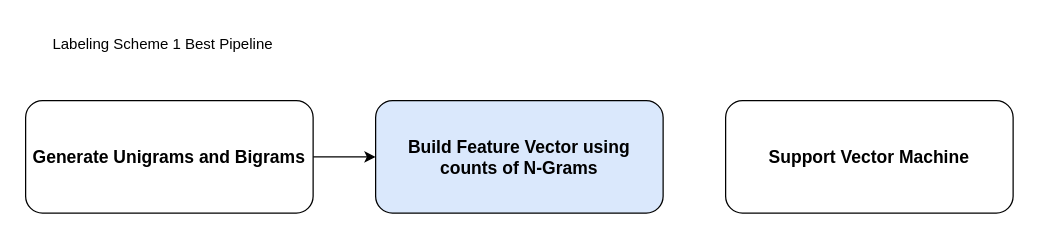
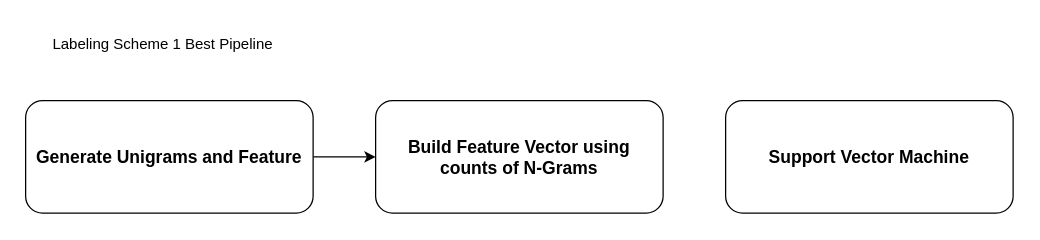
- <mxCell id="3" value="&lt;b&gt;&lt;font style=&quot;font-size: 14px&quot;&gt;Generate Unigrams and Bigrams&lt;/font&gt;&lt;/b&gt;" style="rounded=1;whiteSpace=wrap;html=1;" vertex="1" parent="1"><mxGeometry x="20" y="80" width="230" height="90" as="geometry" /></mxCell>
+ <mxCell id="3" value="&lt;b&gt;&lt;font style=&quot;font-size: 14px&quot;&gt;Generate Unigrams and Feature&lt;/font&gt;&lt;/b&gt;" style="rounded=1;whiteSpace=wrap;html=1;" vertex="1" parent="1"><mxGeometry x="20" y="80" width="230" height="90" as="geometry" /></mxCell>
- <mxCell id="4" value="&lt;b&gt;&lt;font style=&quot;font-size: 14px&quot;&gt;Build Feature Vector using &lt;br&gt;counts of N-Grams&lt;/font&gt;&lt;/b&gt;" style="rounded=1;whiteSpace=wrap;html=1;fillColor=#dae8fc;" vertex="1" parent="1"><mxGeometry x="300" y="80" width="230" height="90" as="geometry" /></mxCell>
+ <mxCell id="4" value="&lt;b&gt;&lt;font style=&quot;font-size: 14px&quot;&gt;Build Feature Vector using &lt;br&gt;counts of N-Grams&lt;/font&gt;&lt;/b&gt;" style="rounded=1;whiteSpace=wrap;html=1;" vertex="1" parent="1"><mxGeometry x="300" y="80" width="230" height="90" as="geometry" /></mxCell>
